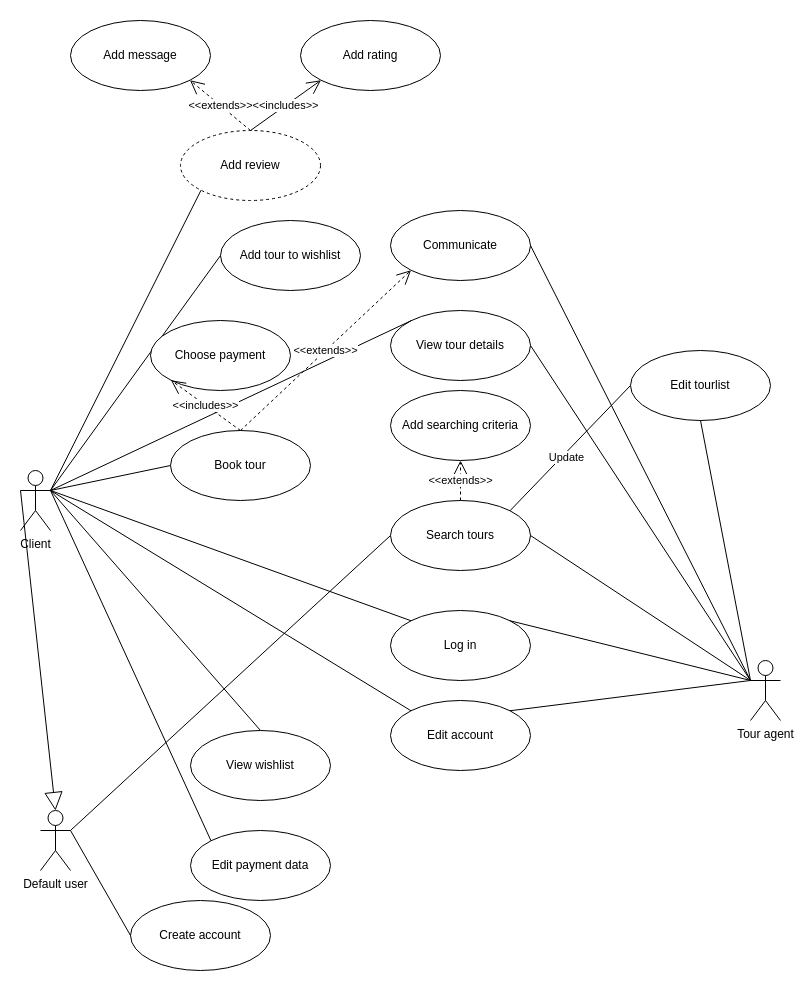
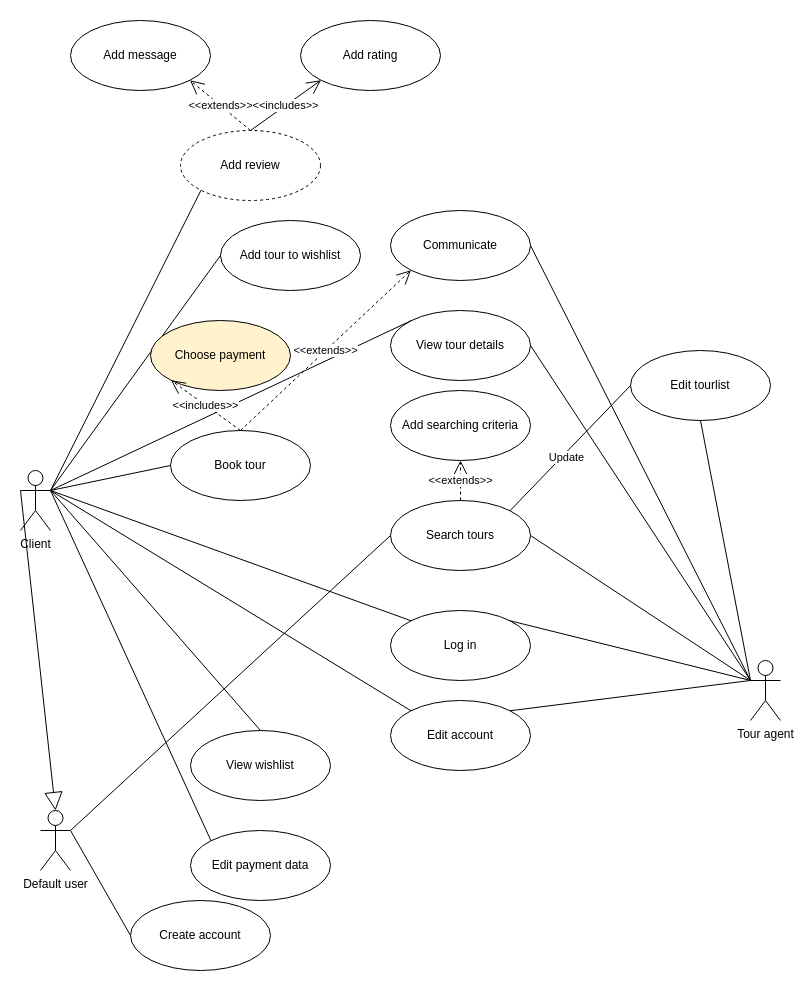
- <mxCell id="43" value="Choose payment" style="ellipse;whiteSpace=wrap;html=1;" vertex="1" parent="1"><mxGeometry x="150" y="320" width="140" height="70" as="geometry" /></mxCell>
+ <mxCell id="43" value="Choose payment" style="ellipse;whiteSpace=wrap;html=1;fillColor=#fff2cc;" vertex="1" parent="1"><mxGeometry x="150" y="320" width="140" height="70" as="geometry" /></mxCell>
